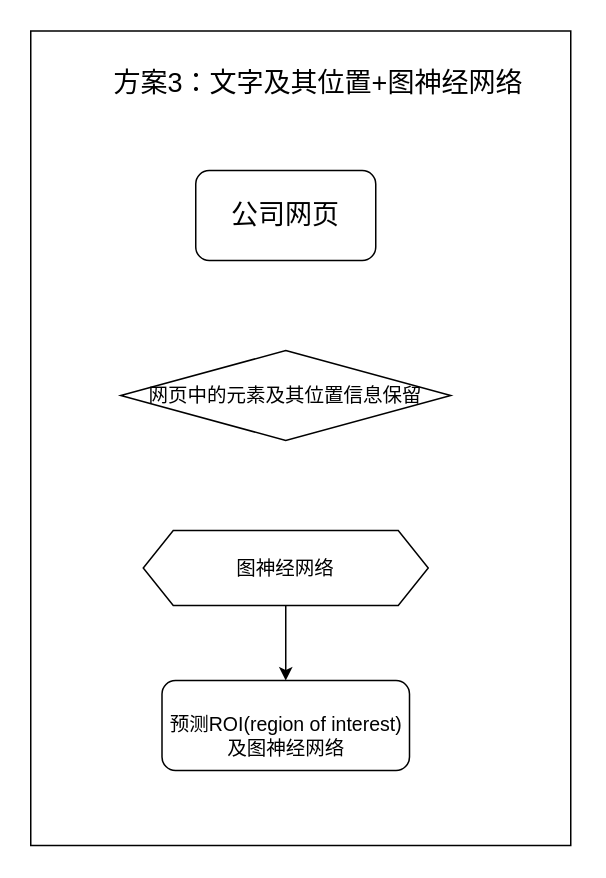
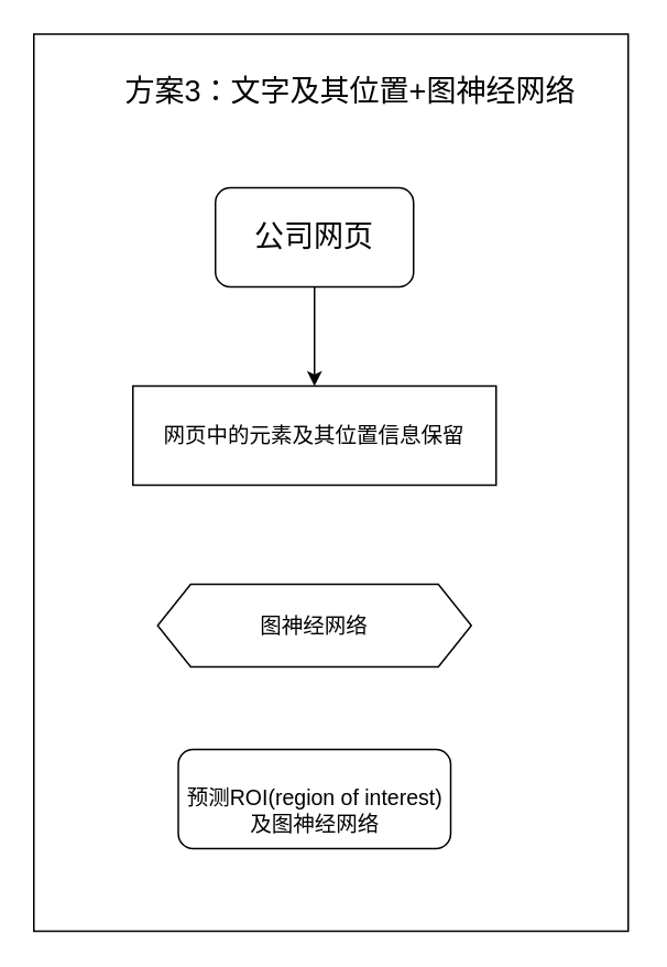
+ <mxCell id="3" value="" style="edgeStyle=orthogonalEdgeStyle;rounded=0;orthogonalLoop=1;jettySize=auto;html=1;fontSize=18;" edge="1" parent="1" source="4" target="5"><mxGeometry relative="1" as="geometry" /></mxCell>
- <mxCell id="5" value="&lt;font style=&quot;font-size: 13px;&quot;&gt;网页中的元素及其位置信息保留&lt;/font&gt;" style="rhombus;whiteSpace=wrap;html=1;" vertex="1" parent="1"><mxGeometry x="80" y="233" width="220" height="60" as="geometry" /></mxCell>
+ <mxCell id="5" value="&lt;font style=&quot;font-size: 13px;&quot;&gt;网页中的元素及其位置信息保留&lt;/font&gt;" style="rounded=0;whiteSpace=wrap;html=1;" vertex="1" parent="1"><mxGeometry x="80" y="233" width="220" height="60" as="geometry" /></mxCell>
- <mxCell id="6" value="" style="edgeStyle=orthogonalEdgeStyle;rounded=0;orthogonalLoop=1;jettySize=auto;html=1;" edge="1" parent="1" source="7" target="9"><mxGeometry relative="1" as="geometry" /></mxCell>
